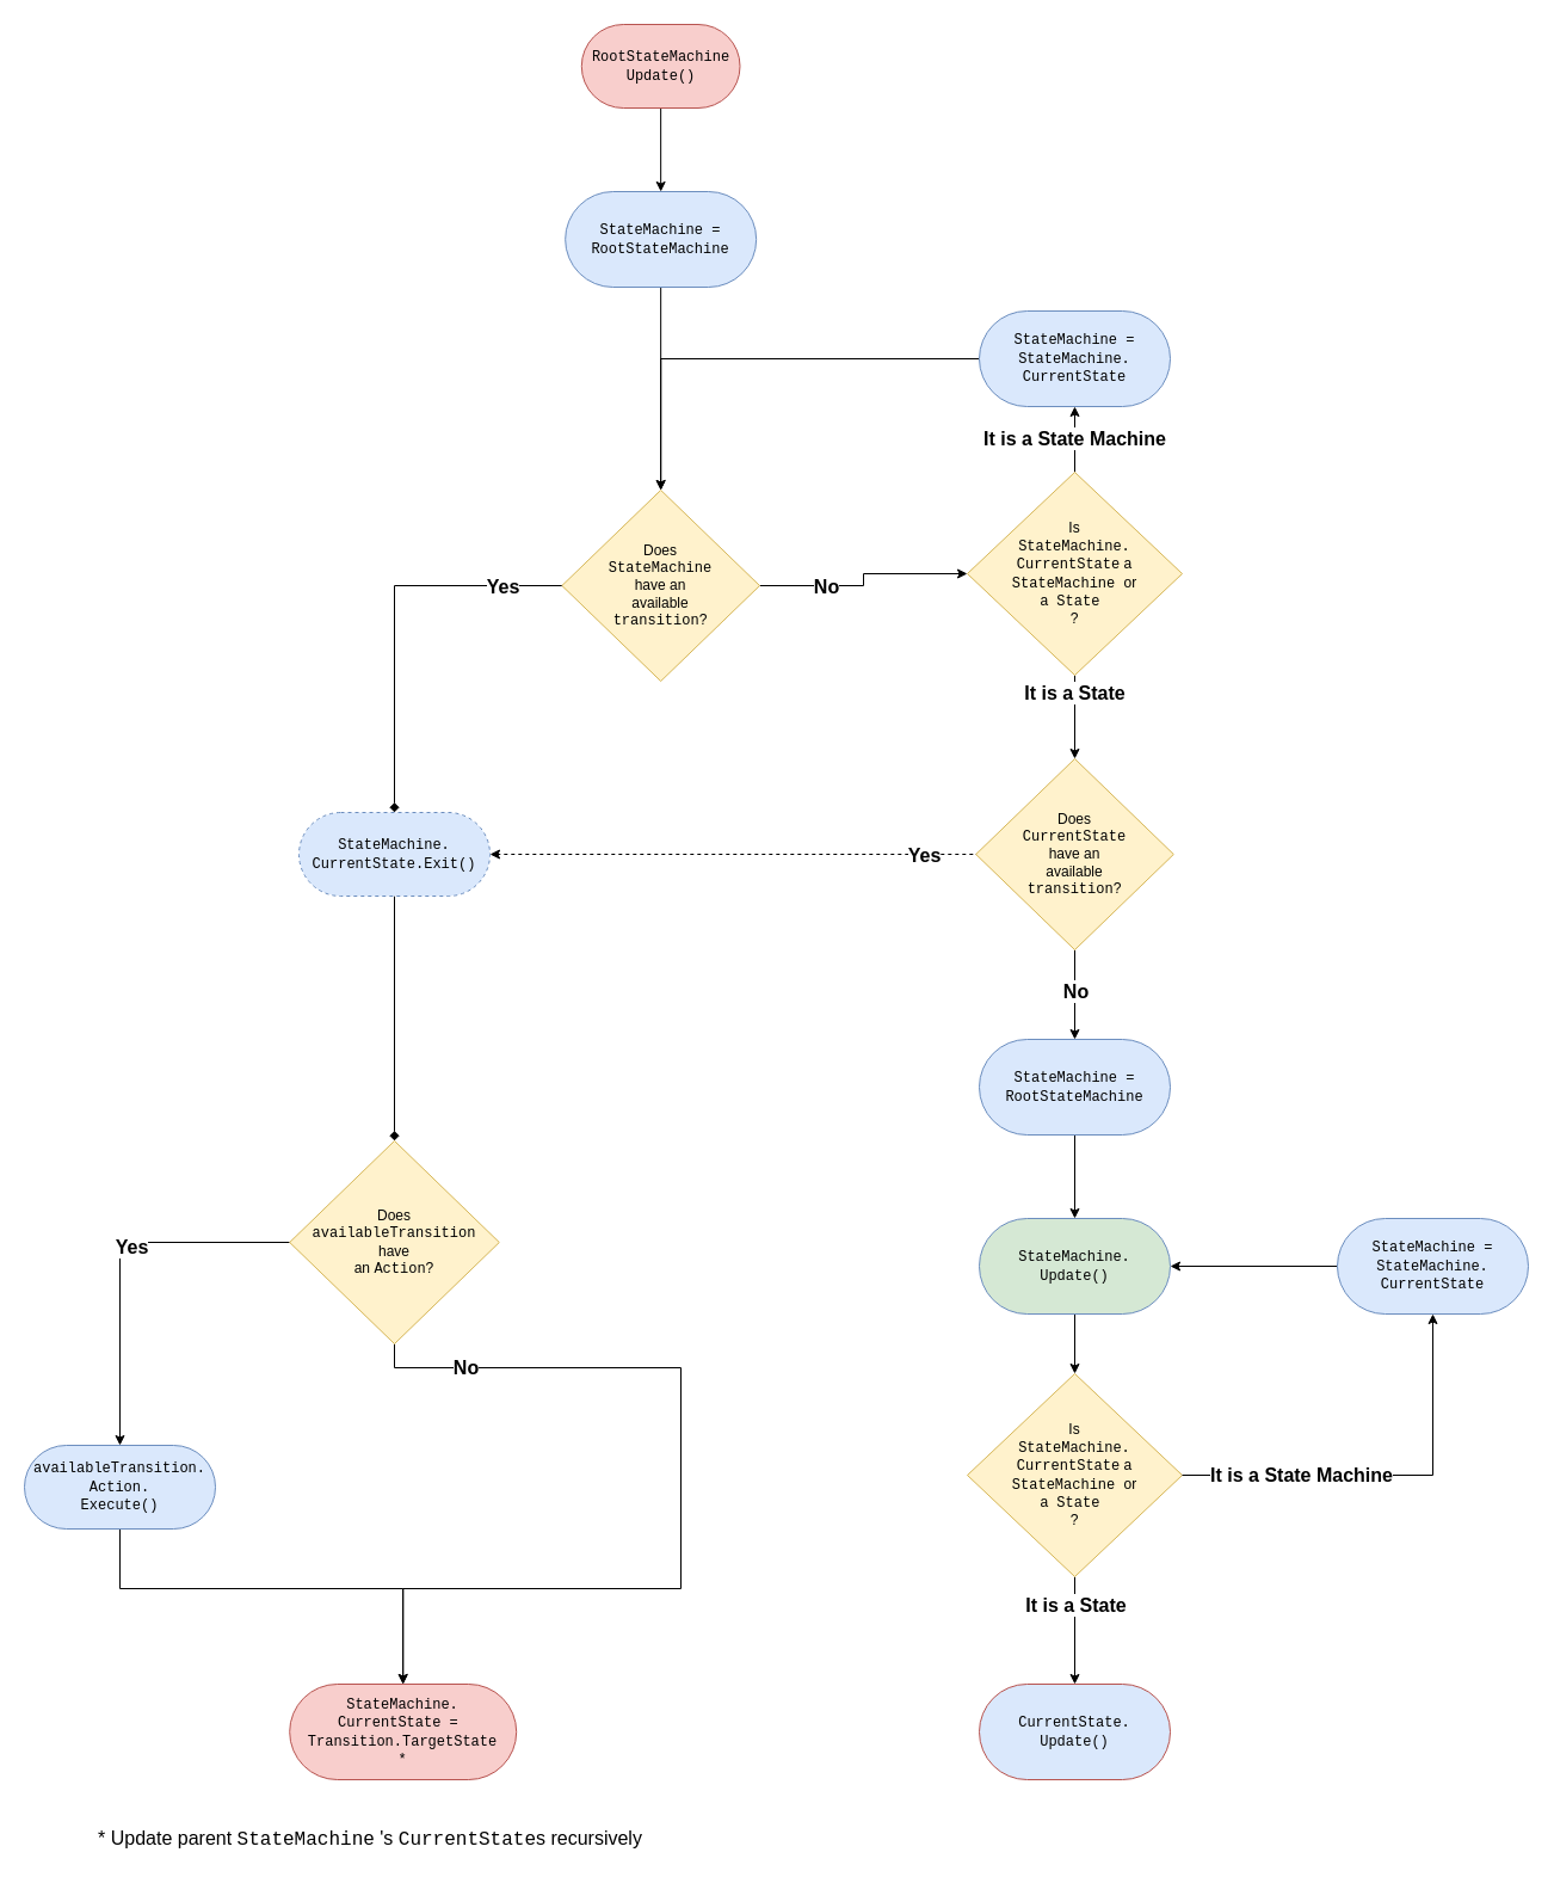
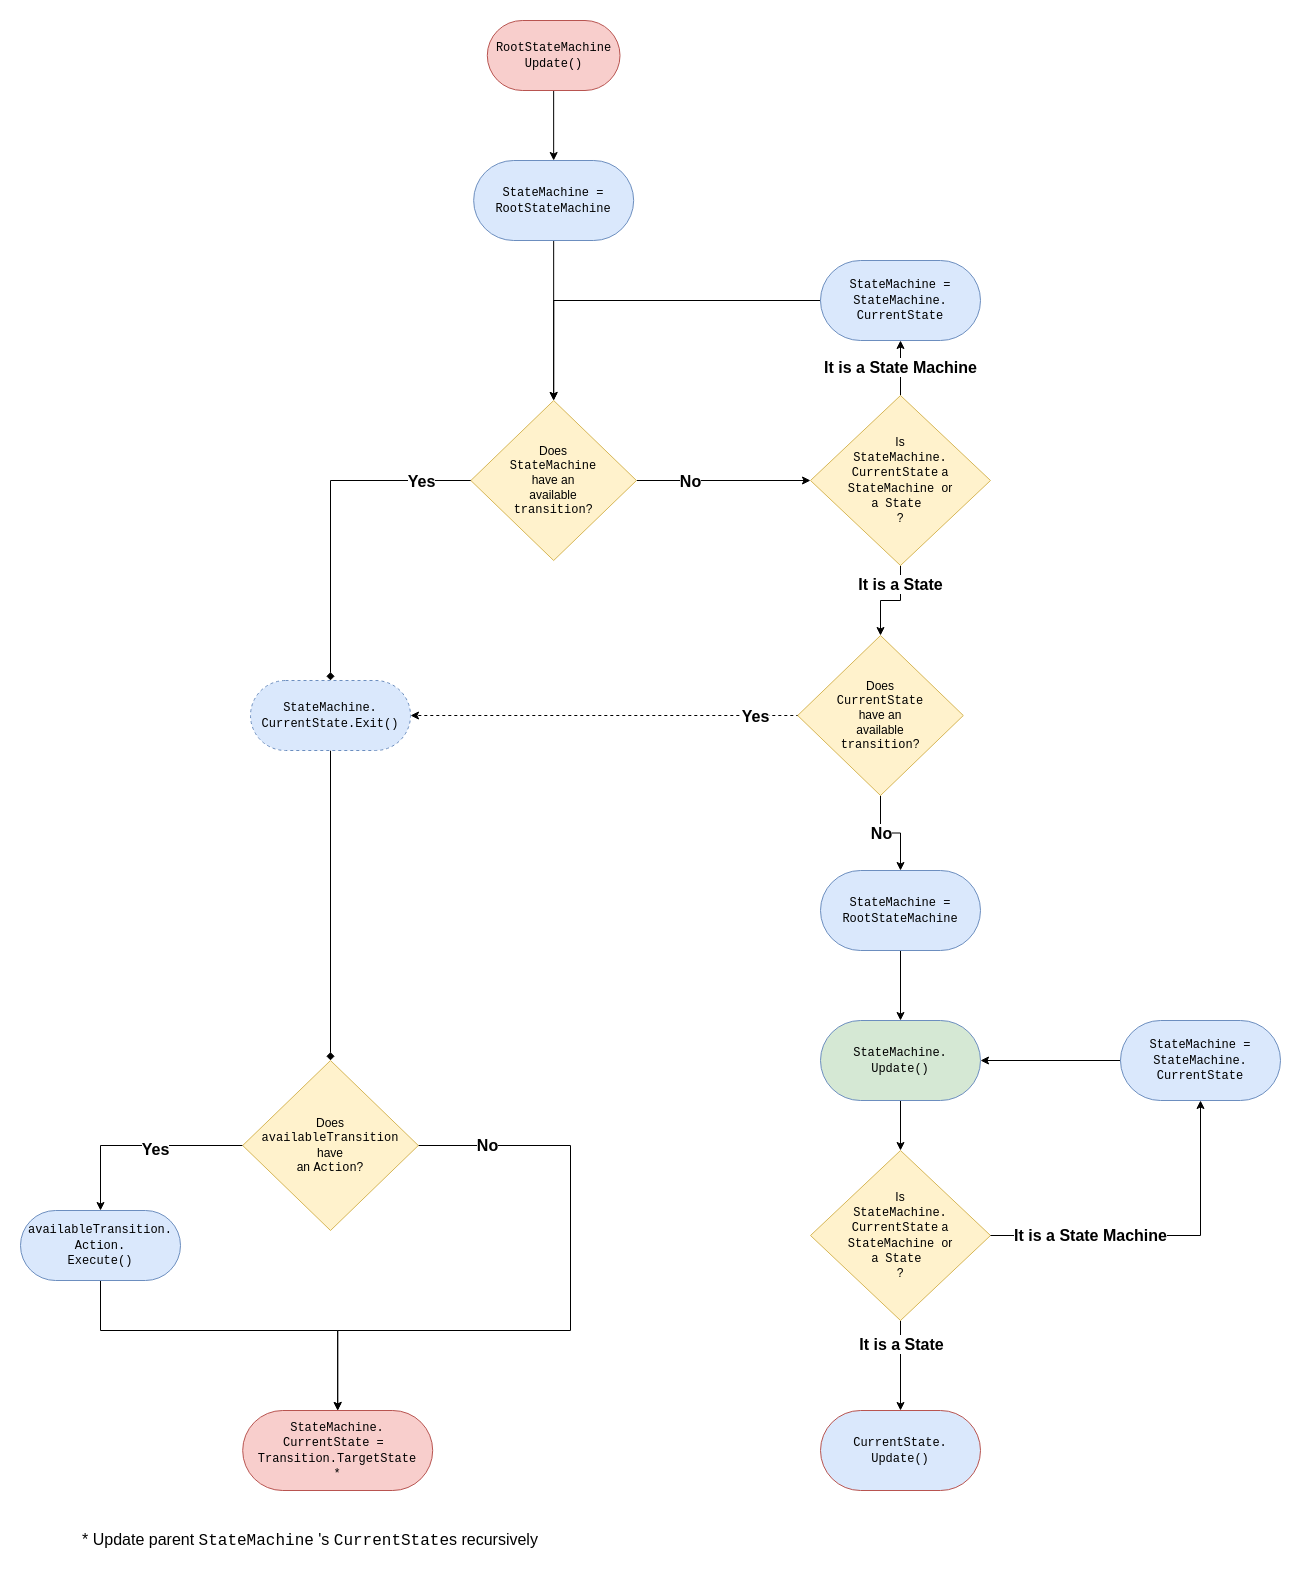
- <mxCell id="8" value="Does &lt;br&gt;&lt;font face=&quot;Courier New&quot;&gt;StateMachine&lt;/font&gt; &lt;br&gt;have an &lt;br&gt;available &lt;br&gt;&lt;font face=&quot;Courier New&quot;&gt;transition&lt;/font&gt;?" style="rhombus;whiteSpace=wrap;html=1;fillColor=#fff2cc;strokeColor=#d6b656;" parent="1" vertex="1"><mxGeometry x="470.35" y="410" width="165.63" height="160" as="geometry" /></mxCell>
+ <mxCell id="8" value="Does &lt;br&gt;&lt;font face=&quot;Courier New&quot;&gt;StateMachine&lt;/font&gt; &lt;br&gt;have an &lt;br&gt;available &lt;br&gt;&lt;font face=&quot;Courier New&quot;&gt;transition&lt;/font&gt;?" style="rhombus;whiteSpace=wrap;html=1;fillColor=#fff2cc;strokeColor=#d6b656;" parent="1" vertex="1"><mxGeometry x="470.35" y="400" width="165.63" height="160" as="geometry" /></mxCell>
- <mxCell id="32" value="Does &lt;br&gt;&lt;font face=&quot;Courier New&quot;&gt;CurrentState&lt;/font&gt; &lt;br&gt;have an &lt;br&gt;available &lt;br&gt;&lt;font face=&quot;Courier New&quot;&gt;transition&lt;/font&gt;?" style="rhombus;whiteSpace=wrap;html=1;fillColor=#fff2cc;strokeColor=#d6b656;" vertex="1" parent="1"><mxGeometry x="817.19" y="635" width="165.63" height="160" as="geometry" /></mxCell>
+ <mxCell id="32" value="Does &lt;br&gt;&lt;font face=&quot;Courier New&quot;&gt;CurrentState&lt;/font&gt; &lt;br&gt;have an &lt;br&gt;available &lt;br&gt;&lt;font face=&quot;Courier New&quot;&gt;transition&lt;/font&gt;?" style="rhombus;whiteSpace=wrap;html=1;fillColor=#fff2cc;strokeColor=#d6b656;" vertex="1" parent="1"><mxGeometry x="797.19" y="635" width="165.63" height="160" as="geometry" /></mxCell>
- <mxCell id="16" value="Does &lt;br&gt;&lt;font face=&quot;Courier New&quot;&gt;availableTransition&lt;/font&gt; &lt;br&gt;have&lt;br&gt;an &lt;font face=&quot;Courier New&quot;&gt;Action&lt;/font&gt;?" style="rhombus;whiteSpace=wrap;html=1;fillColor=#fff2cc;strokeColor=#d6b656;" vertex="1" parent="1"><mxGeometry x="242.19" y="955" width="175.63" height="170" as="geometry" /></mxCell>
+ <mxCell id="16" value="Does &lt;br&gt;&lt;font face=&quot;Courier New&quot;&gt;availableTransition&lt;/font&gt; &lt;br&gt;have&lt;br&gt;an &lt;font face=&quot;Courier New&quot;&gt;Action&lt;/font&gt;?" style="rhombus;whiteSpace=wrap;html=1;fillColor=#fff2cc;strokeColor=#d6b656;" vertex="1" parent="1"><mxGeometry x="242.19" y="1060" width="175.63" height="170" as="geometry" /></mxCell>
